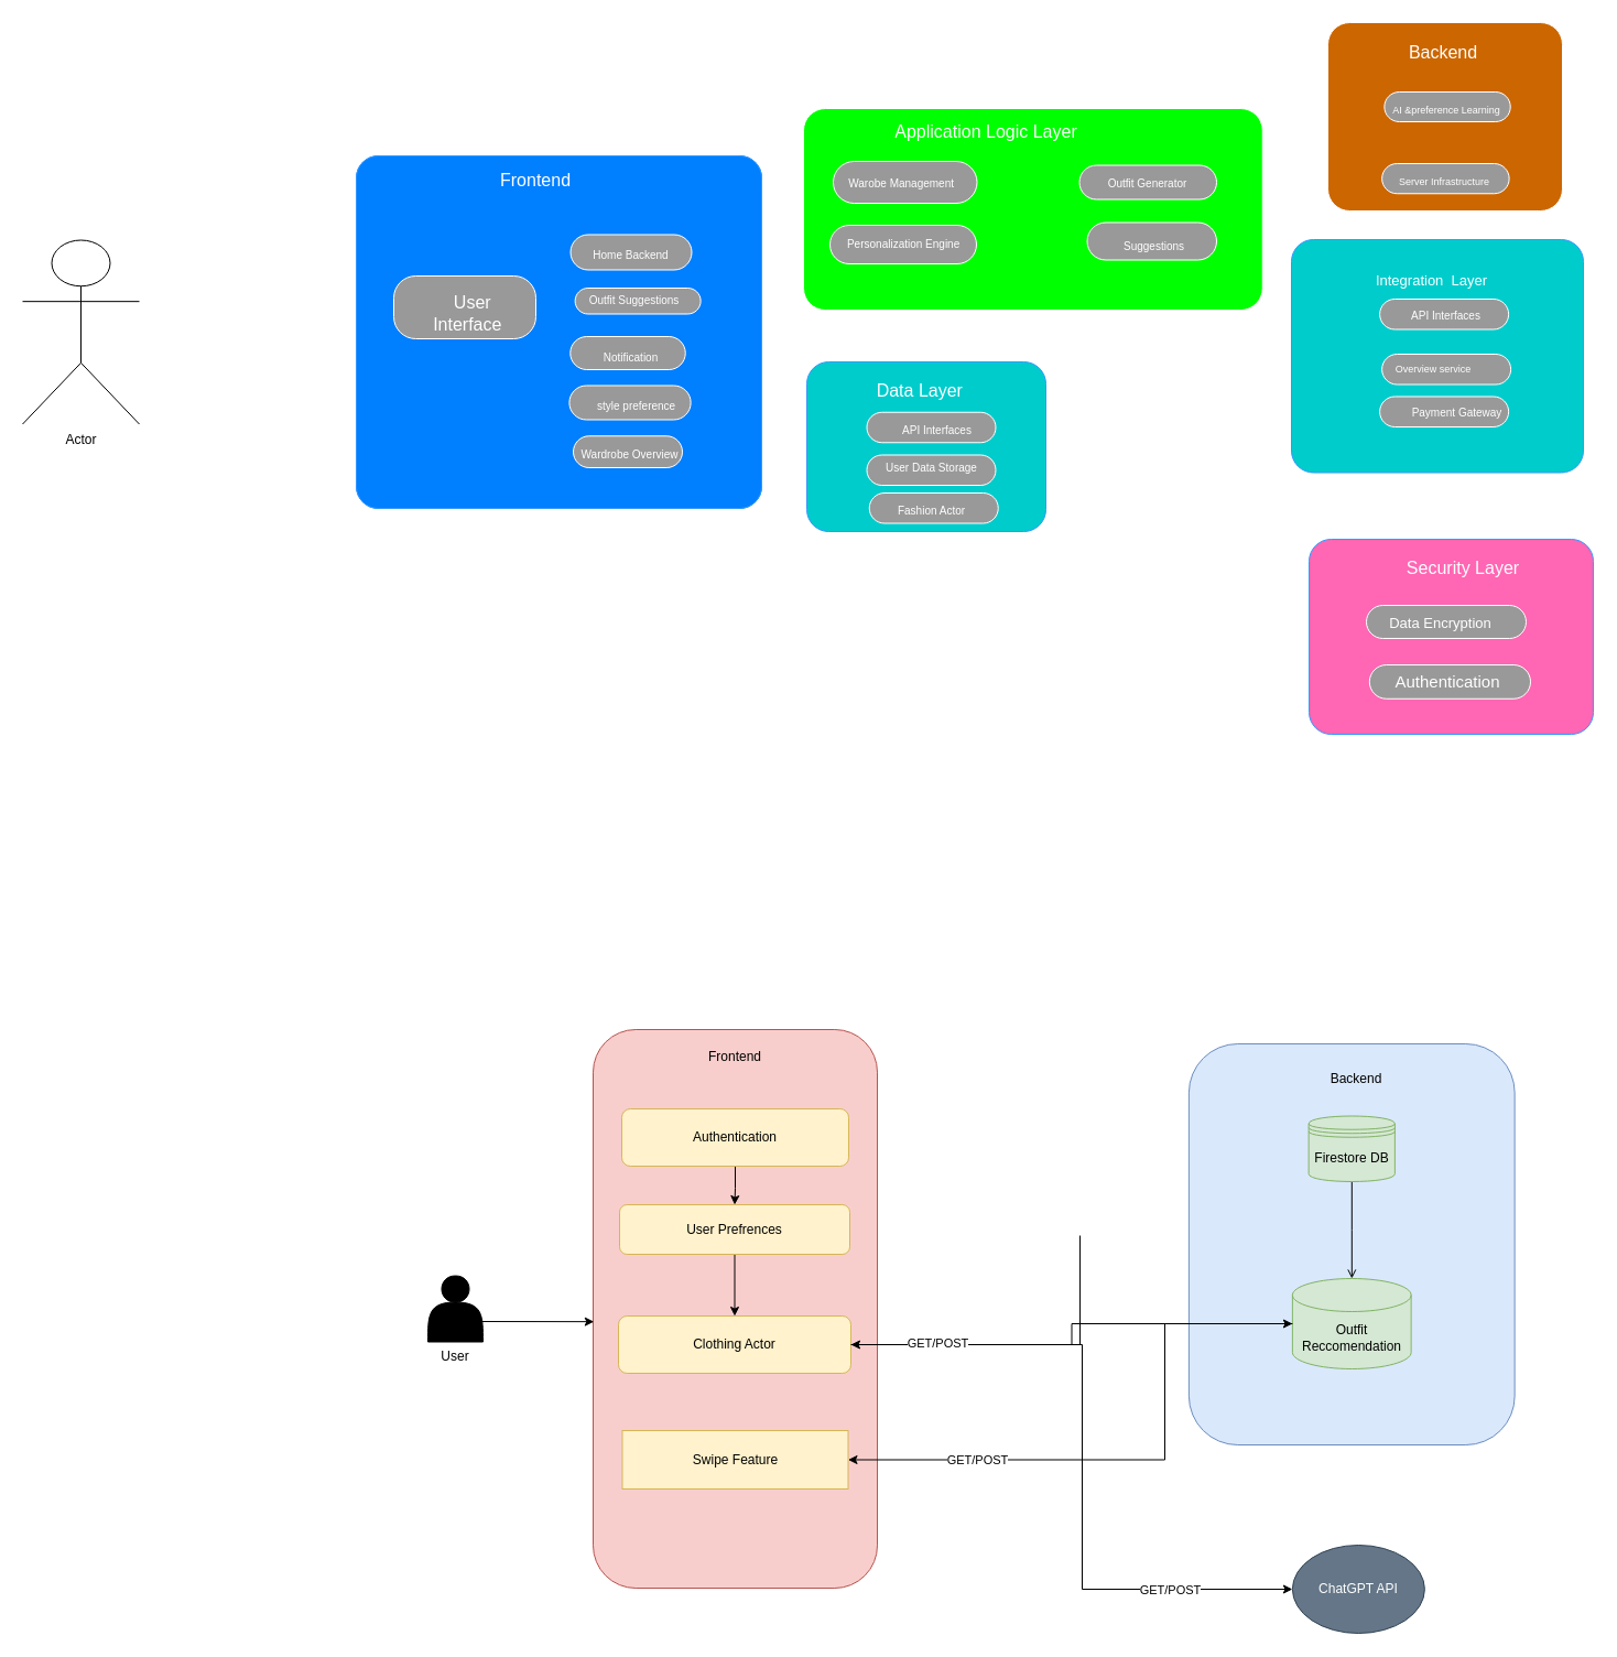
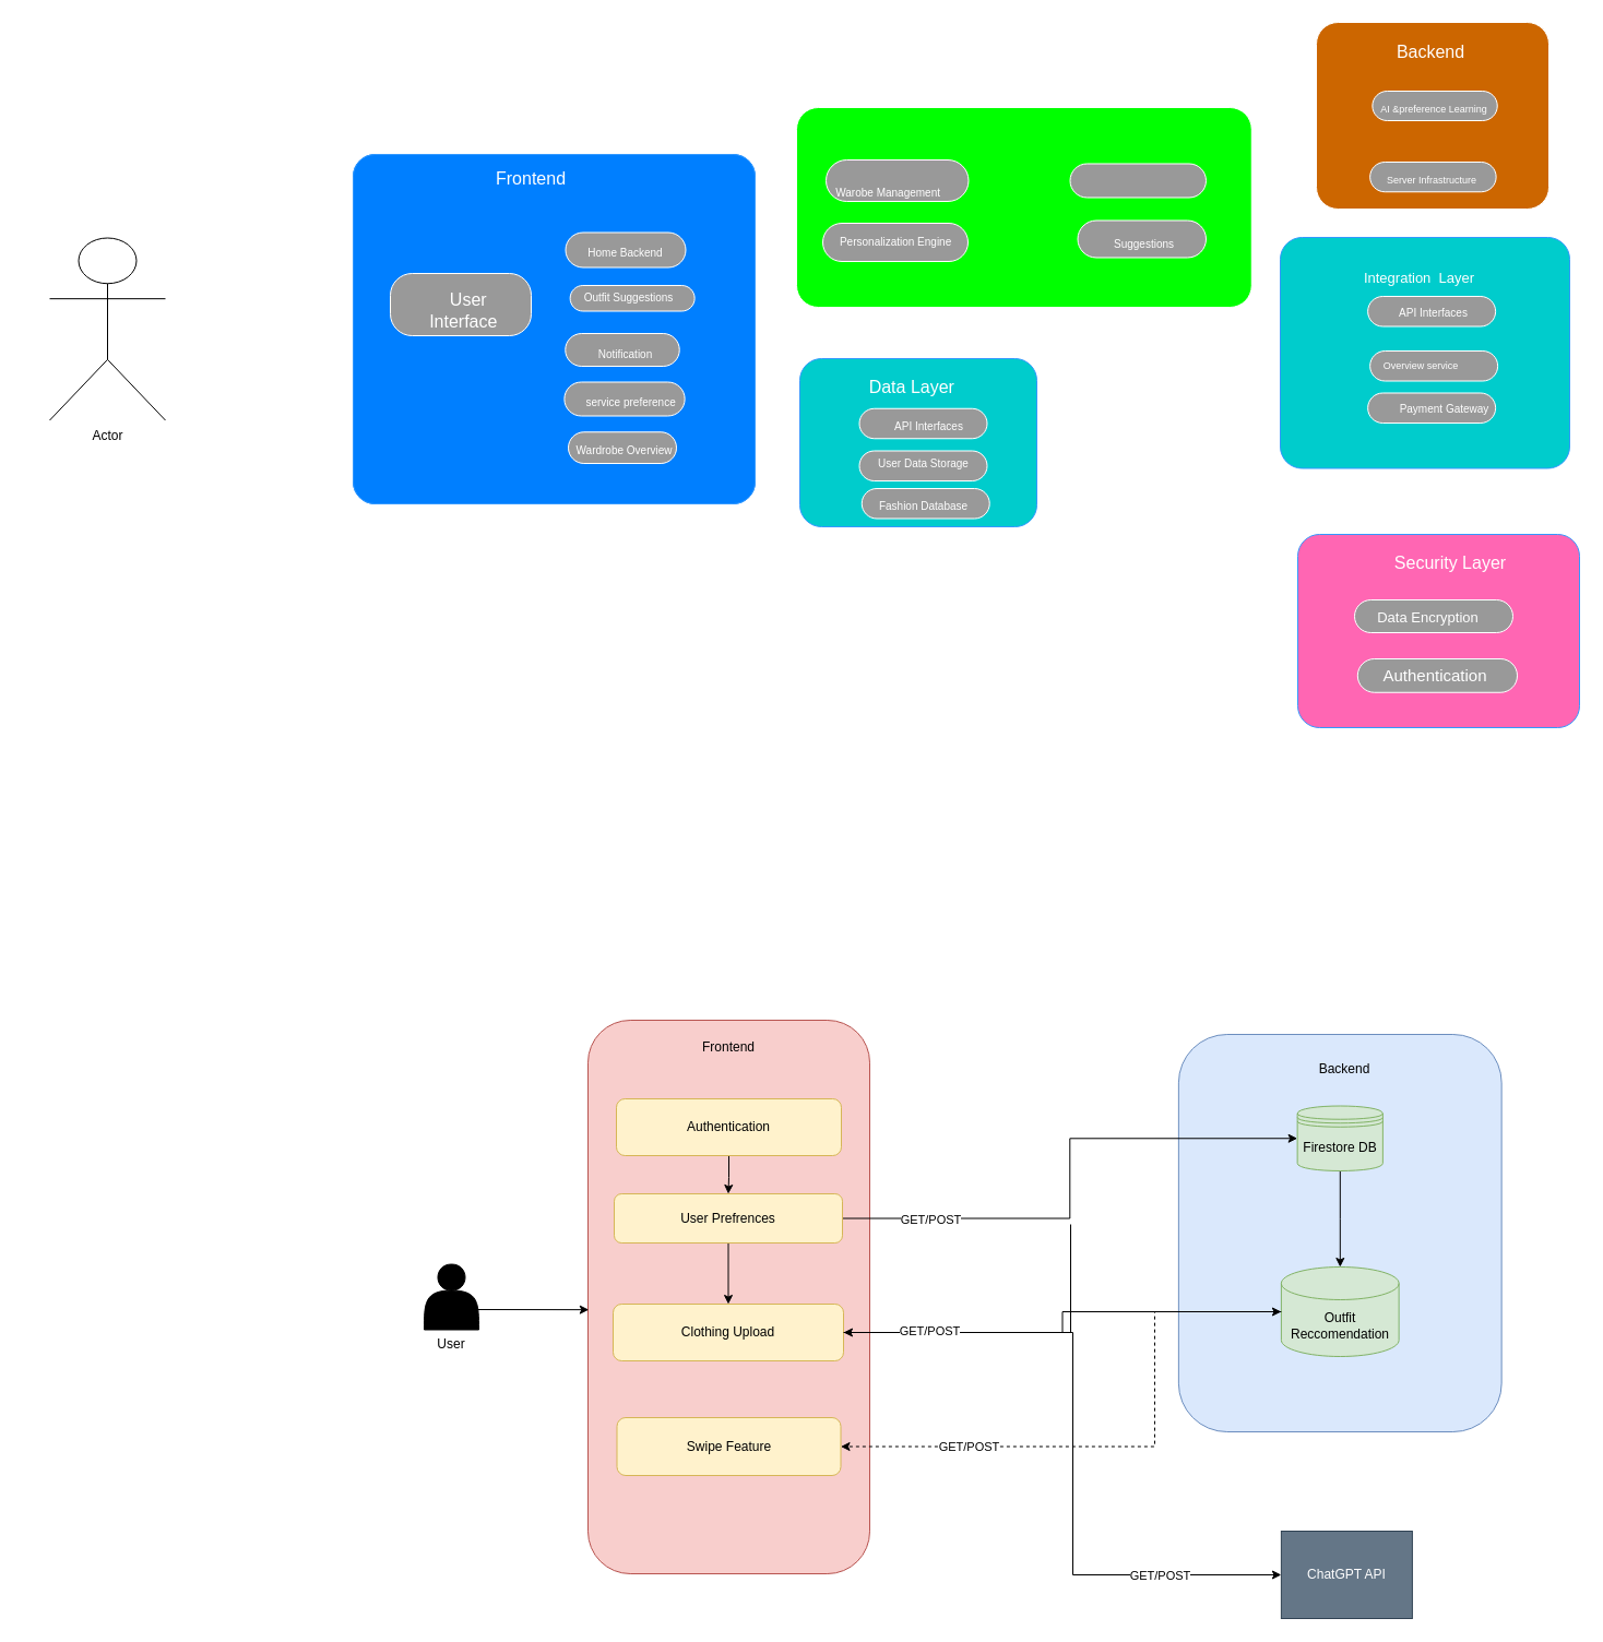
- <mxCell id="52" value="&lt;font color=&quot;#ffffff&quot;&gt;Application Logic Layer&lt;/font&gt;" style="text;strokeColor=none;fillColor=none;html=1;align=center;verticalAlign=middle;whiteSpace=wrap;rounded=0;fontSize=16;" parent="1" vertex="1"><mxGeometry x="799.51" y="98" width="190.49" height="42" as="geometry" /></mxCell>
- <mxCell id="63" value="&lt;font size=&quot;1&quot; color=&quot;#ffffff&quot;&gt;Warobe Management&amp;nbsp;&lt;/font&gt;" style="text;strokeColor=none;fillColor=none;html=1;align=center;verticalAlign=middle;whiteSpace=wrap;rounded=0;fontSize=16;" parent="1" vertex="1"><mxGeometry x="763" y="155" width="112.51" height="17" as="geometry" /></mxCell>
+ <mxCell id="63" value="&lt;font size=&quot;1&quot; color=&quot;#ffffff&quot;&gt;Warobe Management&amp;nbsp;&lt;/font&gt;" style="text;strokeColor=none;fillColor=none;html=1;align=center;verticalAlign=middle;whiteSpace=wrap;rounded=0;fontSize=16;" parent="1" vertex="1"><mxGeometry x="758" y="165" width="112.51" height="17" as="geometry" /></mxCell>
- <mxCell id="66" value="&lt;font size=&quot;1&quot; color=&quot;#ffffff&quot;&gt;Outfit Generator&lt;/font&gt;" style="text;strokeColor=none;fillColor=none;html=1;align=center;verticalAlign=middle;whiteSpace=wrap;rounded=0;fontSize=16;" parent="1" vertex="1"><mxGeometry x="985.49" y="155" width="112.51" height="17" as="geometry" /></mxCell>
- <mxCell id="95" value="Actor" style="shape=umlActor;verticalLabelPosition=bottom;verticalAlign=top;html=1;outlineConnect=0;" vertex="1" parent="1"><mxGeometry x="20" y="217.5" width="106" height="167" as="geometry" /></mxCell>
+ <mxCell id="95" value="Actor" style="shape=umlActor;verticalLabelPosition=bottom;verticalAlign=top;html=1;outlineConnect=0;" vertex="1" parent="1"><mxGeometry x="45" y="217.5" width="106" height="167" as="geometry" /></mxCell>
- <mxCell id="41" value="&lt;font style=&quot;font-size: 10px;&quot; color=&quot;#ffffff&quot;&gt;style preference&amp;nbsp;&lt;/font&gt;" style="text;strokeColor=none;fillColor=none;html=1;align=center;verticalAlign=middle;whiteSpace=wrap;rounded=0;fontSize=16;" parent="1" vertex="1"><mxGeometry x="530.63" y="340.5" width="96" height="50" as="geometry" /></mxCell>
+ <mxCell id="41" value="&lt;font style=&quot;font-size: 10px;&quot; color=&quot;#ffffff&quot;&gt;service preference&amp;nbsp;&lt;/font&gt;" style="text;strokeColor=none;fillColor=none;html=1;align=center;verticalAlign=middle;whiteSpace=wrap;rounded=0;fontSize=16;" parent="1" vertex="1"><mxGeometry x="530.63" y="340.5" width="96" height="50" as="geometry" /></mxCell>
- <mxCell id="60" value="&lt;font size=&quot;1&quot; color=&quot;#ffffff&quot;&gt;Fashion Actor&lt;/font&gt;" style="text;strokeColor=none;fillColor=none;html=1;align=center;verticalAlign=middle;whiteSpace=wrap;rounded=0;fontSize=16;" parent="1" vertex="1"><mxGeometry x="788.75" y="452.25" width="112.51" height="17" as="geometry" /></mxCell>
+ <mxCell id="60" value="&lt;font size=&quot;1&quot; color=&quot;#ffffff&quot;&gt;Fashion Database&lt;/font&gt;" style="text;strokeColor=none;fillColor=none;html=1;align=center;verticalAlign=middle;whiteSpace=wrap;rounded=0;fontSize=16;" parent="1" vertex="1"><mxGeometry x="788.75" y="452.25" width="112.51" height="17" as="geometry" /></mxCell>
+ <mxCell id="79" value="" style="edgeStyle=orthogonalEdgeStyle;rounded=0;orthogonalLoop=1;jettySize=auto;html=1;entryX=0;entryY=0.5;entryDx=0;entryDy=0;" parent="1" source="81" target="86" edge="1"><mxGeometry relative="1" as="geometry"><mxPoint x="1034" y="1052" as="targetPoint" /></mxGeometry></mxCell>
+ <mxCell id="80" value="GET/POST" style="edgeLabel;html=1;align=center;verticalAlign=middle;resizable=0;points=[];" parent="79" vertex="1" connectable="0"><mxGeometry x="-0.672" y="-1" relative="1" as="geometry"><mxPoint as="offset" /></mxGeometry></mxCell>
- <mxCell id="85" value="" style="edgeStyle=orthogonalEdgeStyle;rounded=0;orthogonalLoop=1;jettySize=auto;html=1;endArrow=open;" parent="1" source="86" target="87" edge="1"><mxGeometry relative="1" as="geometry" /></mxCell>
+ <mxCell id="85" value="" style="edgeStyle=orthogonalEdgeStyle;rounded=0;orthogonalLoop=1;jettySize=auto;html=1;" parent="1" source="86" target="87" edge="1"><mxGeometry relative="1" as="geometry" /></mxCell>
- <mxCell id="84" value="Clothing Actor" style="rounded=1;whiteSpace=wrap;html=1;fillColor=#fff2cc;strokeColor=#d6b656;" parent="1" vertex="1"><mxGeometry x="561" y="1194" width="211" height="52" as="geometry" /></mxCell>
+ <mxCell id="84" value="Clothing Upload" style="rounded=1;whiteSpace=wrap;html=1;fillColor=#fff2cc;strokeColor=#d6b656;" parent="1" vertex="1"><mxGeometry x="561" y="1194" width="211" height="52" as="geometry" /></mxCell>
- <mxCell id="82" value="Swipe Feature" style="whiteSpace=wrap;html=1;fillColor=#fff2cc;strokeColor=#d6b656;rounded=0;" parent="1" vertex="1"><mxGeometry x="564.5" y="1298" width="205" height="53" as="geometry" /></mxCell>
+ <mxCell id="82" value="Swipe Feature" style="rounded=1;whiteSpace=wrap;html=1;fillColor=#fff2cc;strokeColor=#d6b656;" parent="1" vertex="1"><mxGeometry x="564.5" y="1298" width="205" height="53" as="geometry" /></mxCell>
- <mxCell id="88" value="" style="edgeStyle=orthogonalEdgeStyle;rounded=0;orthogonalLoop=1;jettySize=auto;html=1;entryX=1;entryY=0.5;entryDx=0;entryDy=0;" parent="1" source="87" target="82" edge="1"><mxGeometry relative="1" as="geometry"><mxPoint x="846.762" y="1325" as="targetPoint" /><Array as="points"><mxPoint x="1057" y="1201" /><mxPoint x="1057" y="1325" /></Array></mxGeometry></mxCell>
+ <mxCell id="88" value="" style="edgeStyle=orthogonalEdgeStyle;rounded=0;orthogonalLoop=1;jettySize=auto;html=1;entryX=1;entryY=0.5;entryDx=0;entryDy=0;dashed=1;" parent="1" source="87" target="82" edge="1"><mxGeometry relative="1" as="geometry"><mxPoint x="846.762" y="1325" as="targetPoint" /><Array as="points"><mxPoint x="1057" y="1201" /><mxPoint x="1057" y="1325" /></Array></mxGeometry></mxCell>
- <mxCell id="91" value="ChatGPT API" style="ellipse;whiteSpace=wrap;html=1;fillColor=#647687;strokeColor=#314354;fontColor=#ffffff;" parent="1" vertex="1"><mxGeometry x="1172.89" y="1402" width="120" height="80" as="geometry" /></mxCell>
+ <mxCell id="91" value="ChatGPT API" style="whiteSpace=wrap;html=1;fillColor=#647687;strokeColor=#314354;fontColor=#ffffff;rounded=0;" parent="1" vertex="1"><mxGeometry x="1172.89" y="1402" width="120" height="80" as="geometry" /></mxCell>
